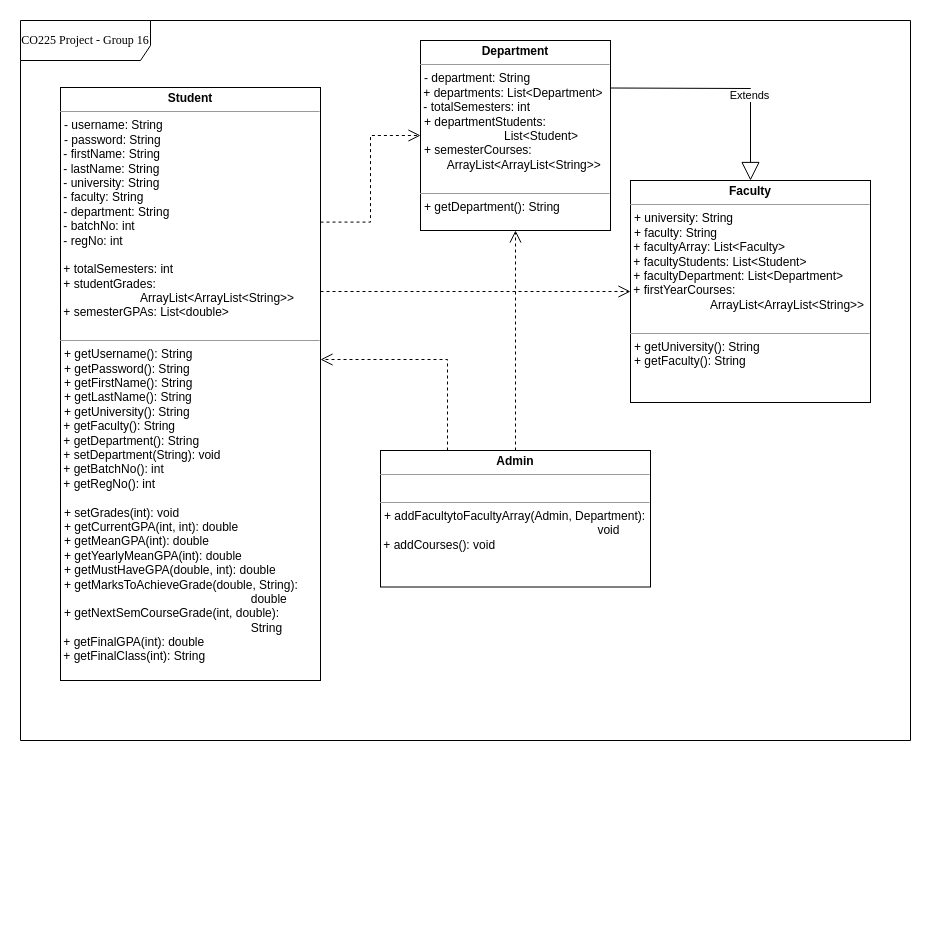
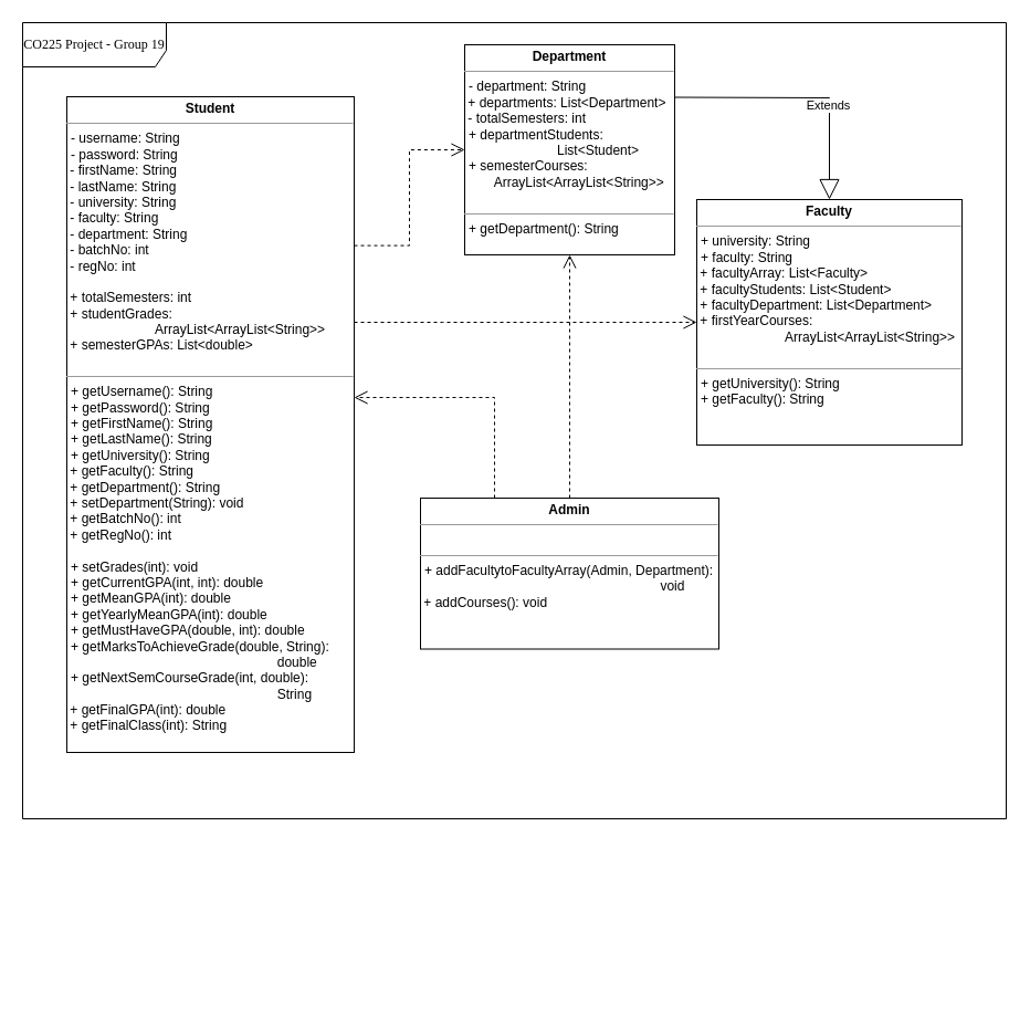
- <mxCell id="2" value="&lt;font style=&quot;font-size: 12px&quot;&gt;CO225 Project - Group 16&lt;/font&gt;" style="shape=umlFrame;whiteSpace=wrap;html=1;rounded=0;shadow=0;comic=0;labelBackgroundColor=none;strokeWidth=1;fontFamily=Verdana;fontSize=10;align=center;width=130;height=40;" parent="1" vertex="1"><mxGeometry x="20" y="20" width="890" height="720" as="geometry" /></mxCell>
+ <mxCell id="2" value="&lt;font style=&quot;font-size: 12px&quot;&gt;CO225 Project - Group 19&lt;/font&gt;" style="shape=umlFrame;whiteSpace=wrap;html=1;rounded=0;shadow=0;comic=0;labelBackgroundColor=none;strokeWidth=1;fontFamily=Verdana;fontSize=10;align=center;width=130;height=40;" parent="1" vertex="1"><mxGeometry x="20" y="20" width="890" height="720" as="geometry" /></mxCell>
